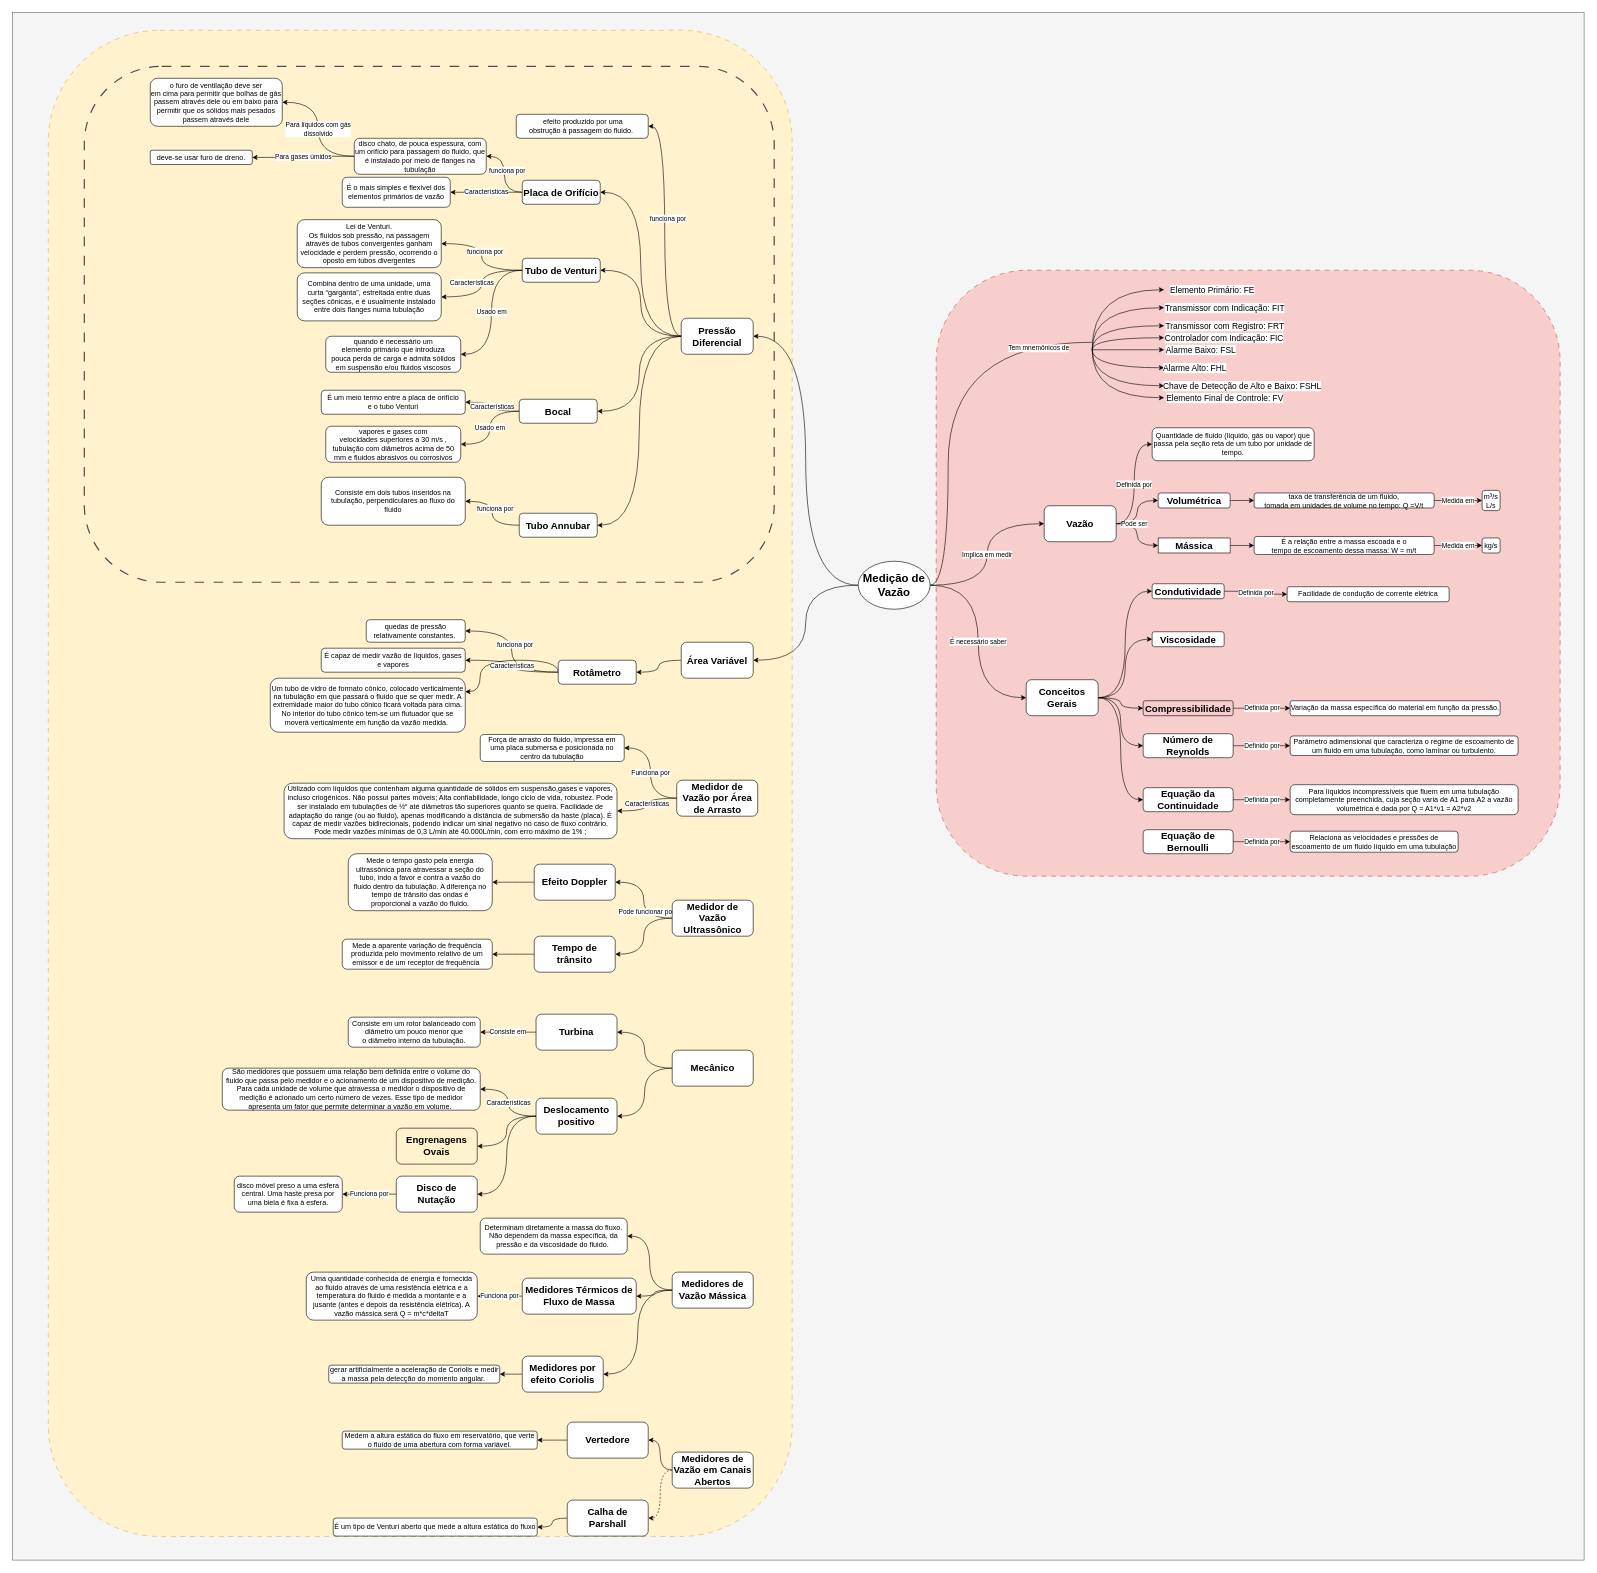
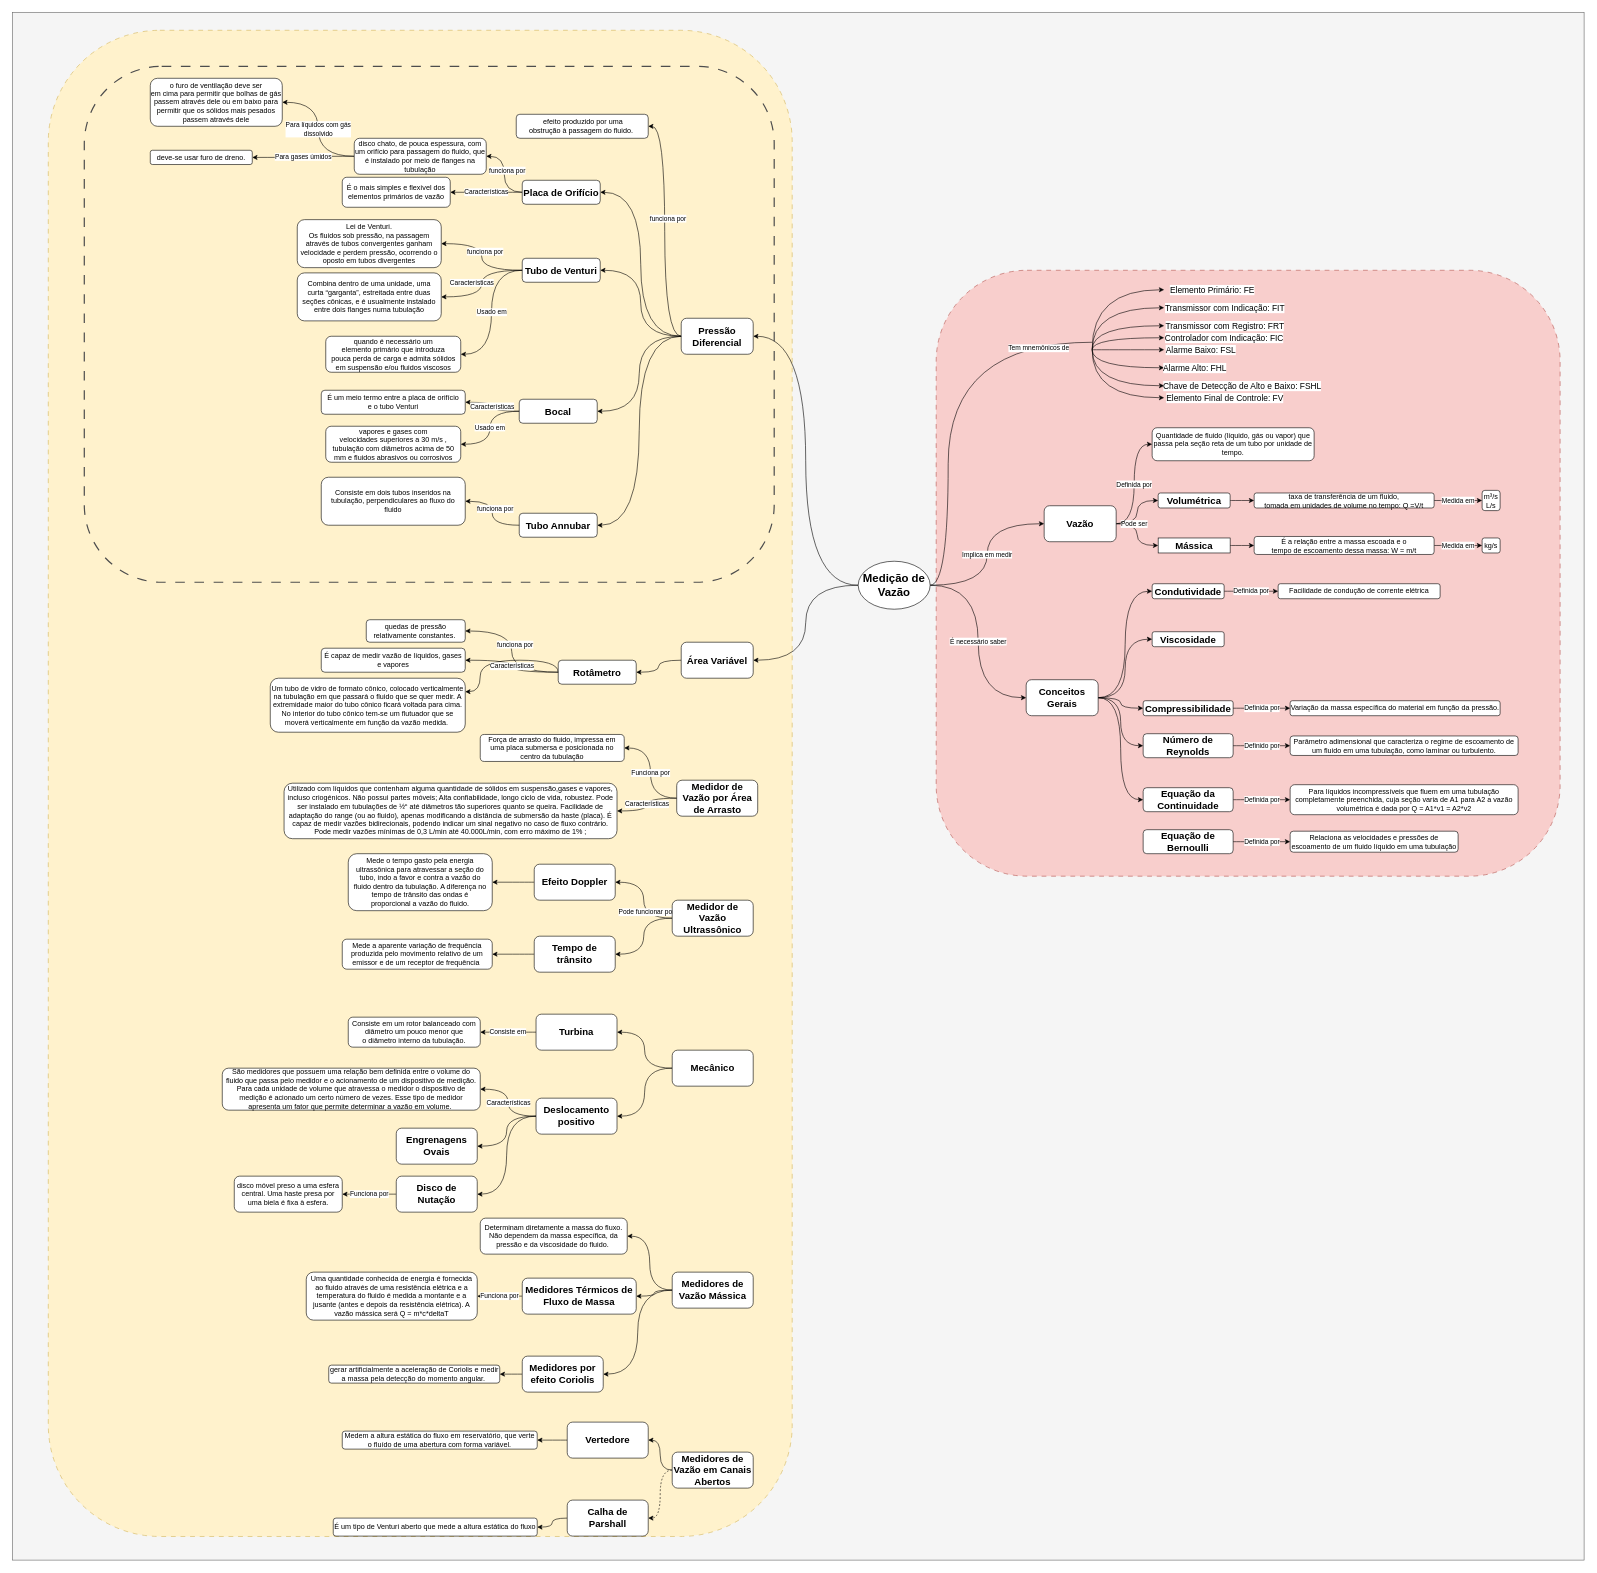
- <mxCell id="37" value="Facilidade de condução de corrente elétrica" style="rounded=1;whiteSpace=wrap;html=1;" vertex="1" parent="2"><mxGeometry x="2125" y="957.5" width="270" height="25" as="geometry" /></mxCell>
+ <mxCell id="37" value="Facilidade de condução de corrente elétrica" style="rounded=1;whiteSpace=wrap;html=1;" vertex="1" parent="2"><mxGeometry x="2110" y="952.5" width="270" height="25" as="geometry" /></mxCell>
- <mxCell id="48" value="&lt;span style=&quot;font-size: 16px;&quot;&gt;&lt;b&gt;Compressibilidade&lt;/b&gt;&lt;/span&gt;" style="rounded=1;whiteSpace=wrap;html=1;fillColor=#f8cecc;" vertex="1" parent="2"><mxGeometry x="1885" y="1147.5" width="150" height="25" as="geometry" /></mxCell>
+ <mxCell id="48" value="&lt;span style=&quot;font-size: 16px;&quot;&gt;&lt;b&gt;Compressibilidade&lt;/b&gt;&lt;/span&gt;" style="rounded=1;whiteSpace=wrap;html=1;" vertex="1" parent="2"><mxGeometry x="1885" y="1147.5" width="150" height="25" as="geometry" /></mxCell>
- <mxCell id="129" value="&lt;span style=&quot;font-size: 16px;&quot;&gt;&lt;b&gt;Engrenagens Ovais&lt;/b&gt;&lt;/span&gt;" style="rounded=1;whiteSpace=wrap;html=1;fillColor=#fff2cc;" vertex="1" parent="2"><mxGeometry x="640" y="1860" width="135" height="60" as="geometry" /></mxCell>
+ <mxCell id="129" value="&lt;span style=&quot;font-size: 16px;&quot;&gt;&lt;b&gt;Engrenagens Ovais&lt;/b&gt;&lt;/span&gt;" style="rounded=1;whiteSpace=wrap;html=1;" vertex="1" parent="2"><mxGeometry x="640" y="1860" width="135" height="60" as="geometry" /></mxCell>
